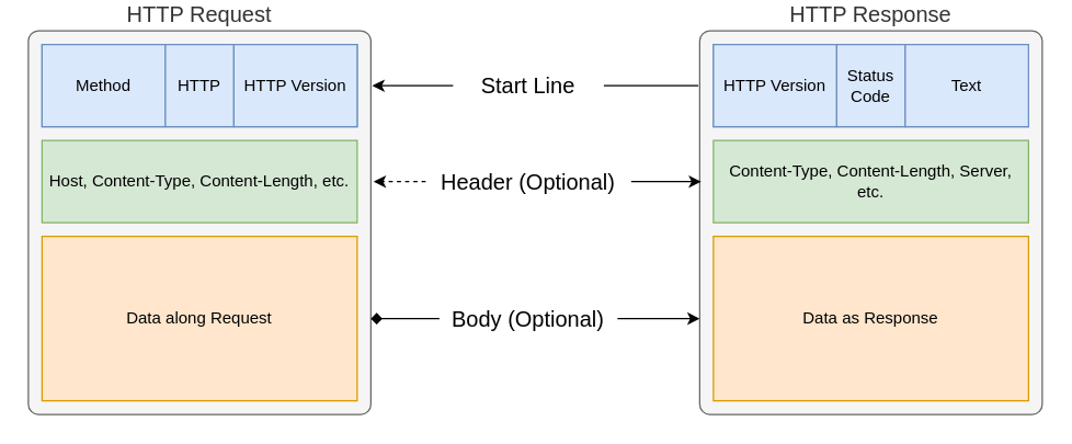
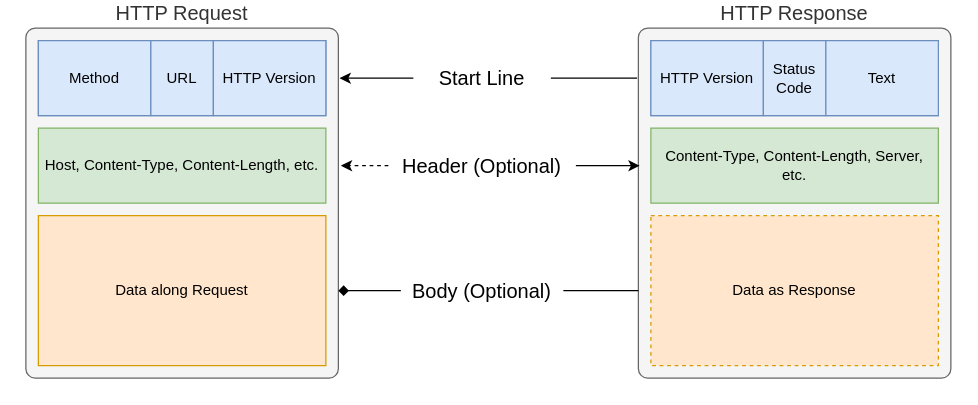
- <mxCell id="7" value="HTTP" style="whiteSpace=wrap;html=1;rounded=0;arcSize=7;fillColor=#dae8fc;strokeColor=#6c8ebf;" vertex="1" parent="1"><mxGeometry x="120" y="30" width="50" height="60" as="geometry" /></mxCell>
+ <mxCell id="7" value="URL" style="whiteSpace=wrap;html=1;rounded=0;arcSize=7;fillColor=#dae8fc;strokeColor=#6c8ebf;" vertex="1" parent="1"><mxGeometry x="120" y="30" width="50" height="60" as="geometry" /></mxCell>
- <mxCell id="22" style="edgeStyle=none;html=1;entryX=0;entryY=0.75;entryDx=0;entryDy=0;fontSize=16;" edge="1" parent="1" source="24" target="9"><mxGeometry relative="1" as="geometry" /></mxCell>
+ <mxCell id="22" style="edgeStyle=none;html=1;entryX=0;entryY=0.75;entryDx=0;entryDy=0;fontSize=16;endArrow=none;" edge="1" parent="1" source="24" target="9"><mxGeometry relative="1" as="geometry" /></mxCell>
- <mxCell id="12" value="Data as Response" style="whiteSpace=wrap;html=1;rounded=0;arcSize=7;fillColor=#ffe6cc;strokeColor=#d79b00;" vertex="1" parent="1"><mxGeometry x="520" y="170" width="230" height="120" as="geometry" /></mxCell>
+ <mxCell id="12" value="Data as Response" style="whiteSpace=wrap;html=1;rounded=0;arcSize=7;fillColor=#ffe6cc;strokeColor=#d79b00;dashed=1;" vertex="1" parent="1"><mxGeometry x="520" y="170" width="230" height="120" as="geometry" /></mxCell>
